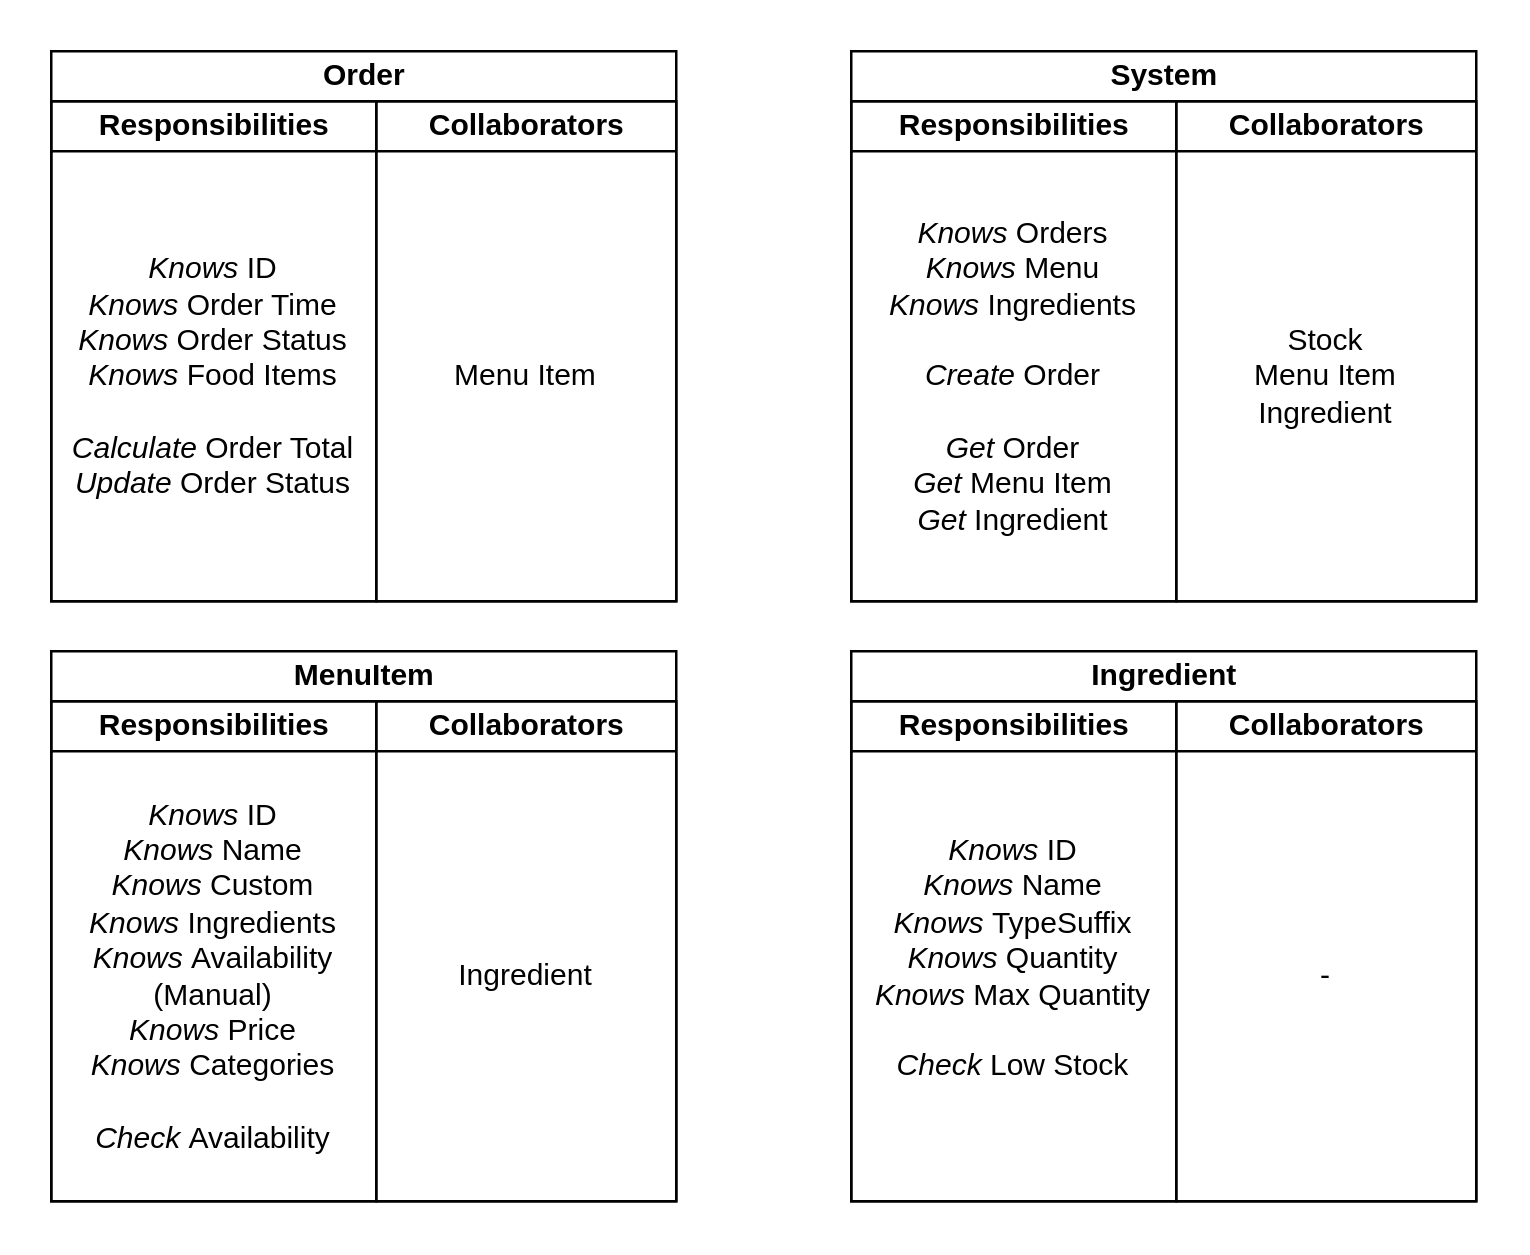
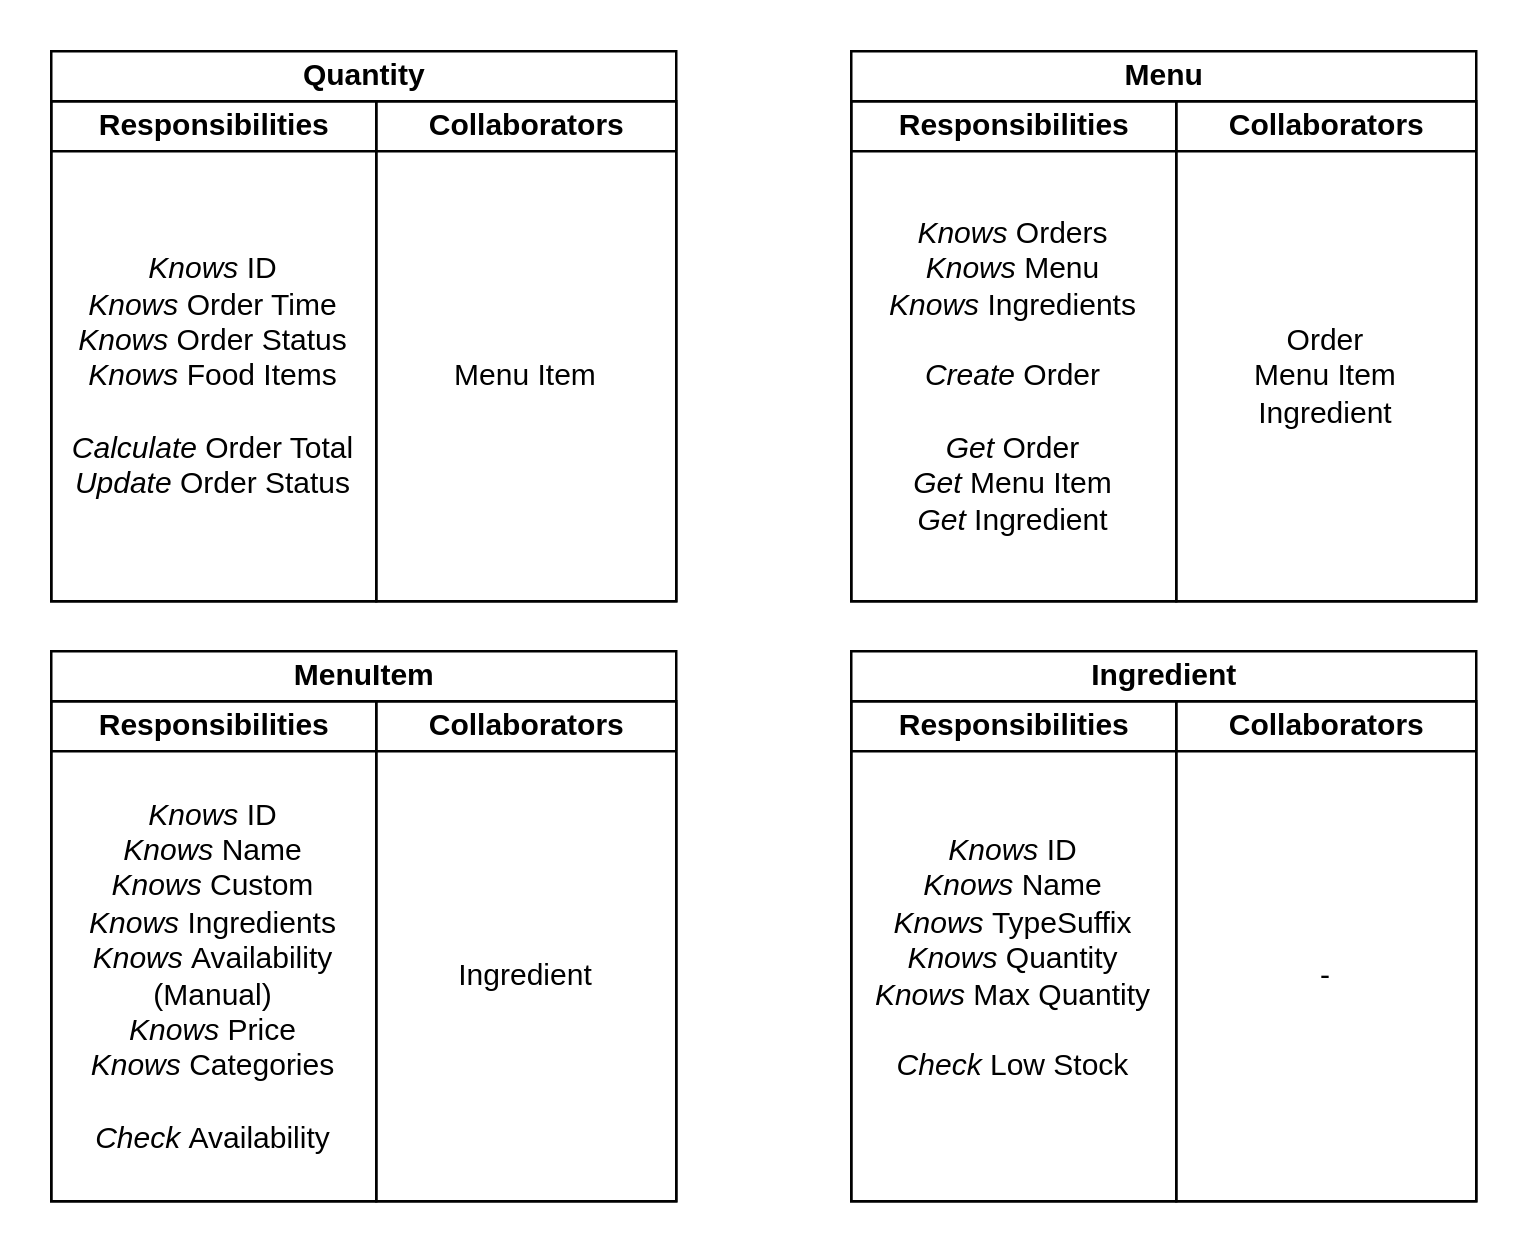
- <mxCell id="2" value="Order" style="swimlane;html=1;childLayout=stackLayout;resizeParent=1;resizeParentMax=0;startSize=20;labelBackgroundColor=none;fillColor=none;" parent="1" vertex="1"><mxGeometry x="20" y="20" width="250" height="220" as="geometry" /></mxCell>
+ <mxCell id="2" value="Quantity" style="swimlane;html=1;childLayout=stackLayout;resizeParent=1;resizeParentMax=0;startSize=20;labelBackgroundColor=none;fillColor=none;" parent="1" vertex="1"><mxGeometry x="20" y="20" width="250" height="220" as="geometry" /></mxCell>
- <mxCell id="7" value="System" style="swimlane;html=1;childLayout=stackLayout;resizeParent=1;resizeParentMax=0;startSize=20;fillColor=none;" parent="1" vertex="1"><mxGeometry x="340" y="20" width="250" height="220" as="geometry" /></mxCell>
+ <mxCell id="7" value="Menu" style="swimlane;html=1;childLayout=stackLayout;resizeParent=1;resizeParentMax=0;startSize=20;fillColor=none;" parent="1" vertex="1"><mxGeometry x="340" y="20" width="250" height="220" as="geometry" /></mxCell>
- <mxCell id="11" value="Stock&lt;br&gt;Menu Item&lt;br&gt;Ingredient&lt;br&gt;" style="text;html=1;strokeColor=none;fillColor=none;align=center;verticalAlign=middle;whiteSpace=wrap;rounded=0;" parent="10" vertex="1"><mxGeometry y="20" width="120" height="180" as="geometry" /></mxCell>
+ <mxCell id="11" value="Order&lt;br&gt;Menu Item&lt;br&gt;Ingredient&lt;br&gt;" style="text;html=1;strokeColor=none;fillColor=none;align=center;verticalAlign=middle;whiteSpace=wrap;rounded=0;" parent="10" vertex="1"><mxGeometry y="20" width="120" height="180" as="geometry" /></mxCell>
